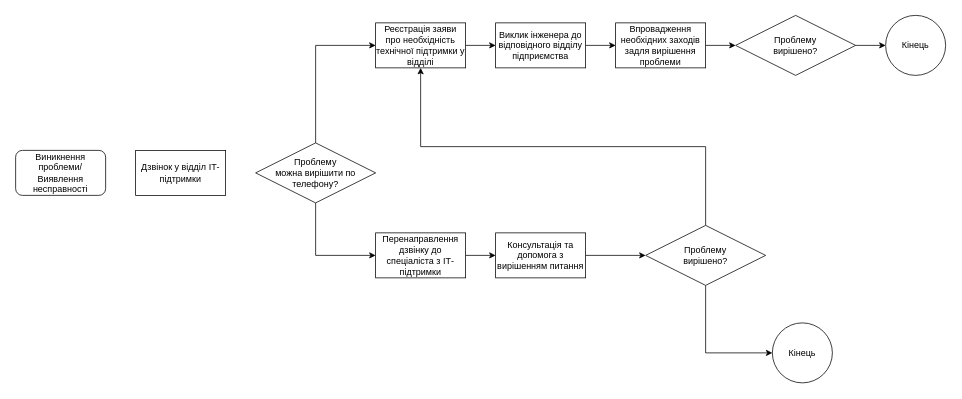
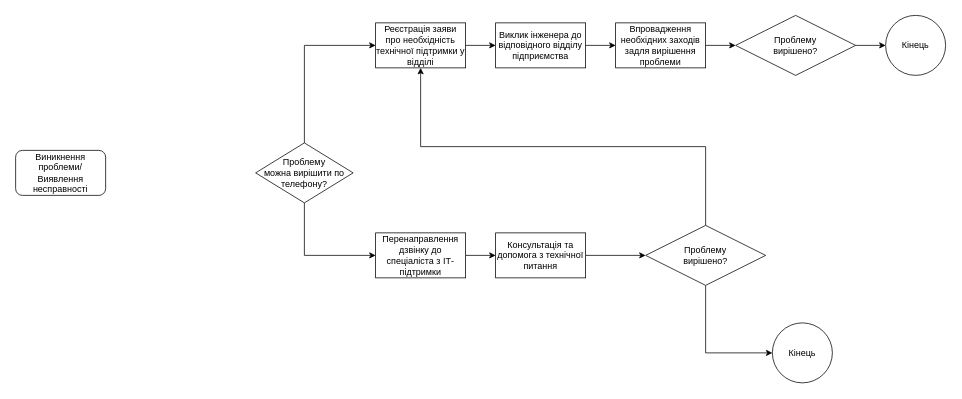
- <mxCell id="4" value="Дзвінок у відділ ІТ-підтримки" style="rounded=0;whiteSpace=wrap;html=1;" vertex="1" parent="1"><mxGeometry x="180" y="200" width="120" height="60" as="geometry" /></mxCell>
- <mxCell id="7" value="Проблему &lt;br&gt;можна вирішити по телефону?" style="rhombus;whiteSpace=wrap;html=1;" vertex="1" parent="1"><mxGeometry x="340" y="190" width="160" height="80" as="geometry" /></mxCell>
+ <mxCell id="7" value="Проблему &lt;br&gt;можна вирішити по телефону?" style="rhombus;whiteSpace=wrap;html=1;" vertex="1" parent="1"><mxGeometry x="340" y="190" width="130" height="80" as="geometry" /></mxCell>
- <mxCell id="18" value="Консультація та допомога з вирішенням питання" style="rounded=0;whiteSpace=wrap;html=1;" vertex="1" parent="1"><mxGeometry x="660" y="310" width="120" height="60" as="geometry" /></mxCell>
+ <mxCell id="18" value="Консультація та допомога з технічної питання" style="rounded=0;whiteSpace=wrap;html=1;" vertex="1" parent="1"><mxGeometry x="660" y="310" width="120" height="60" as="geometry" /></mxCell>
